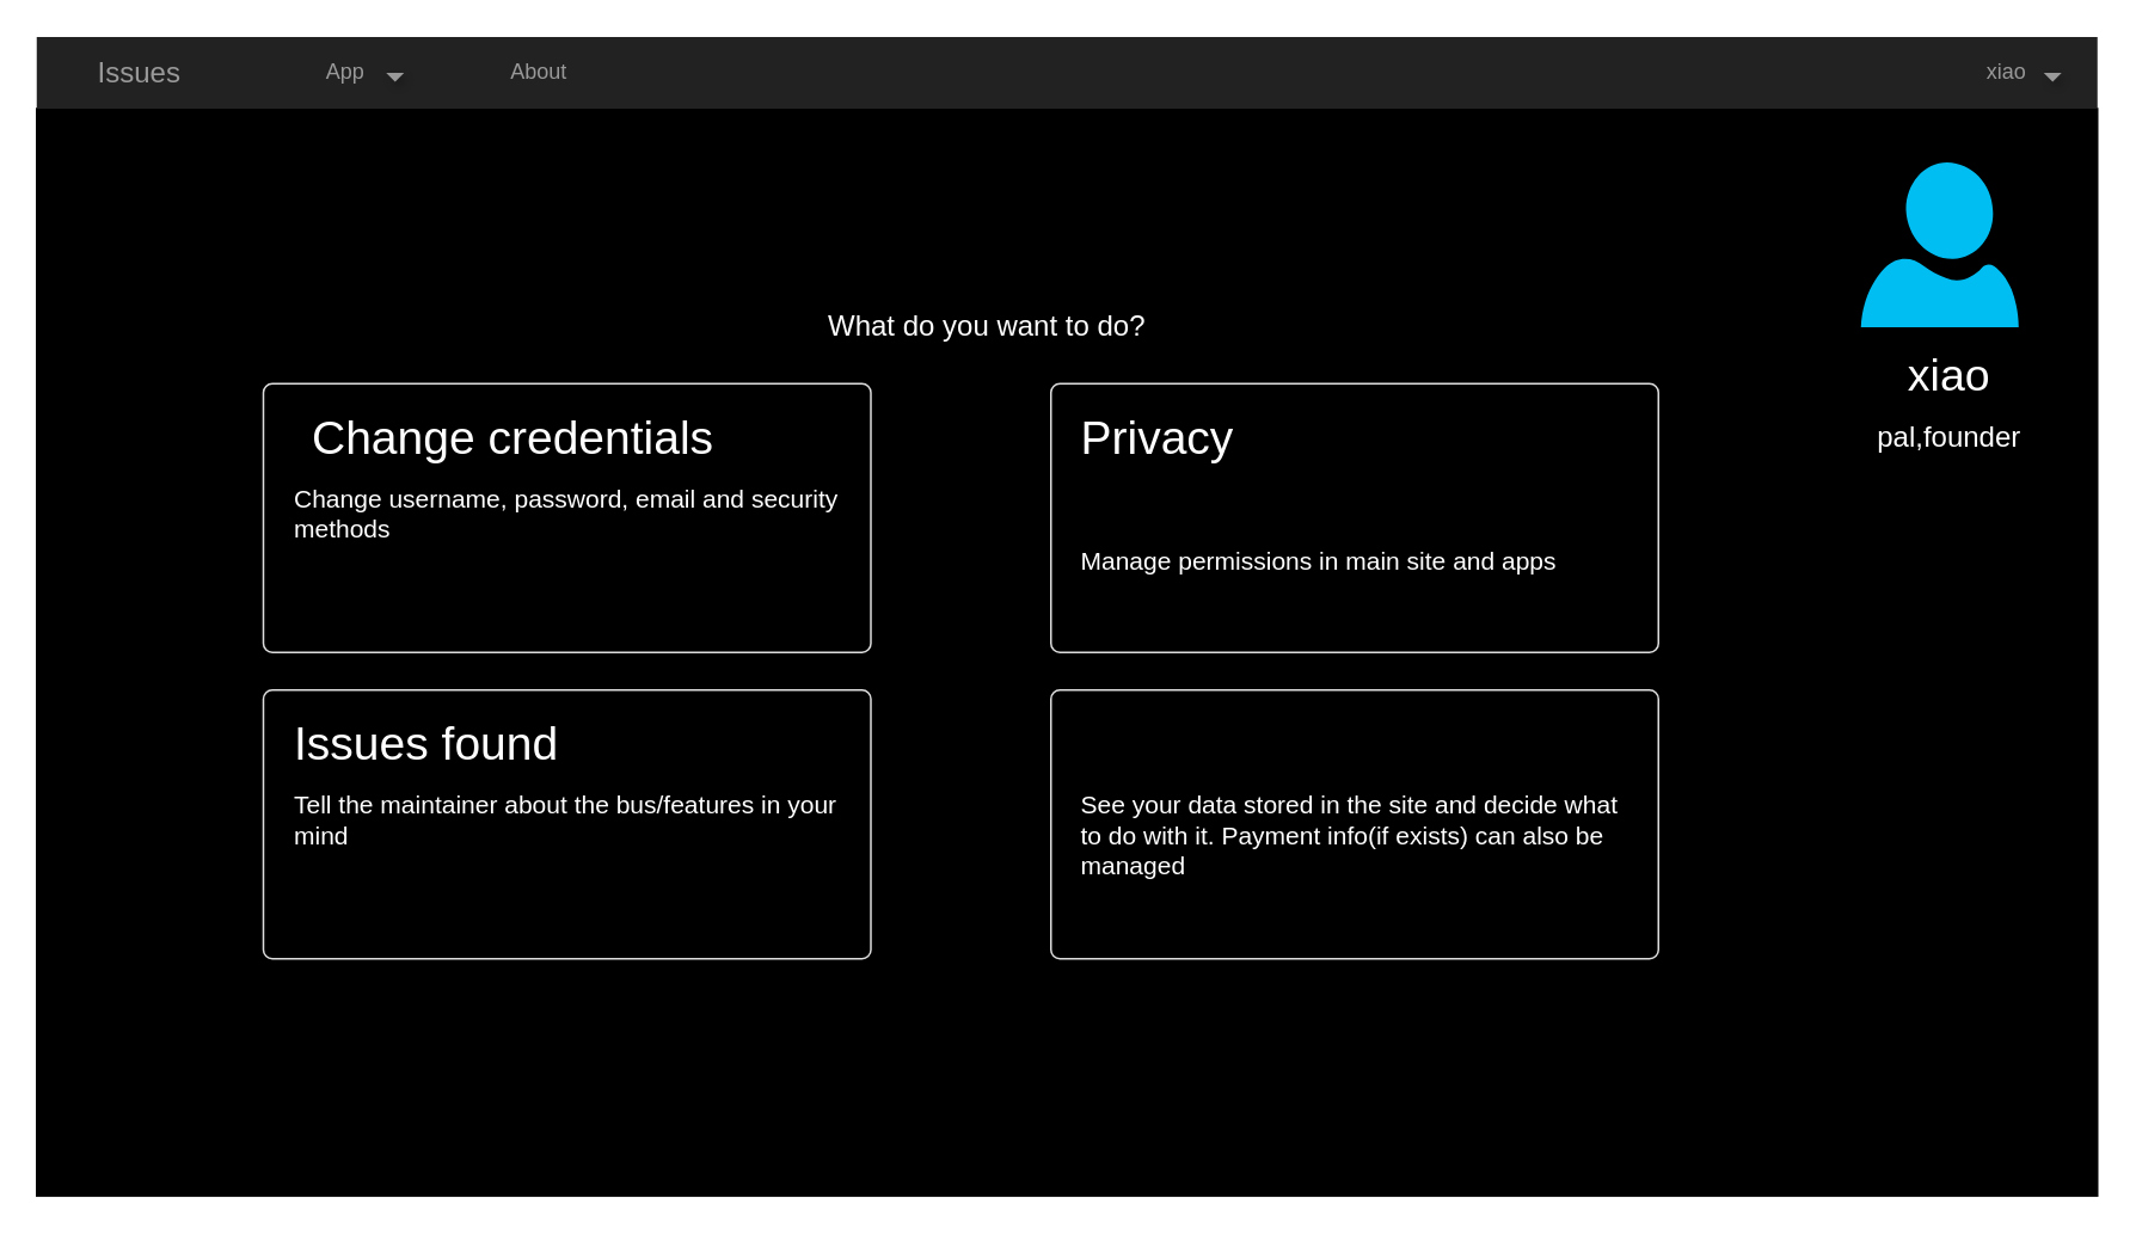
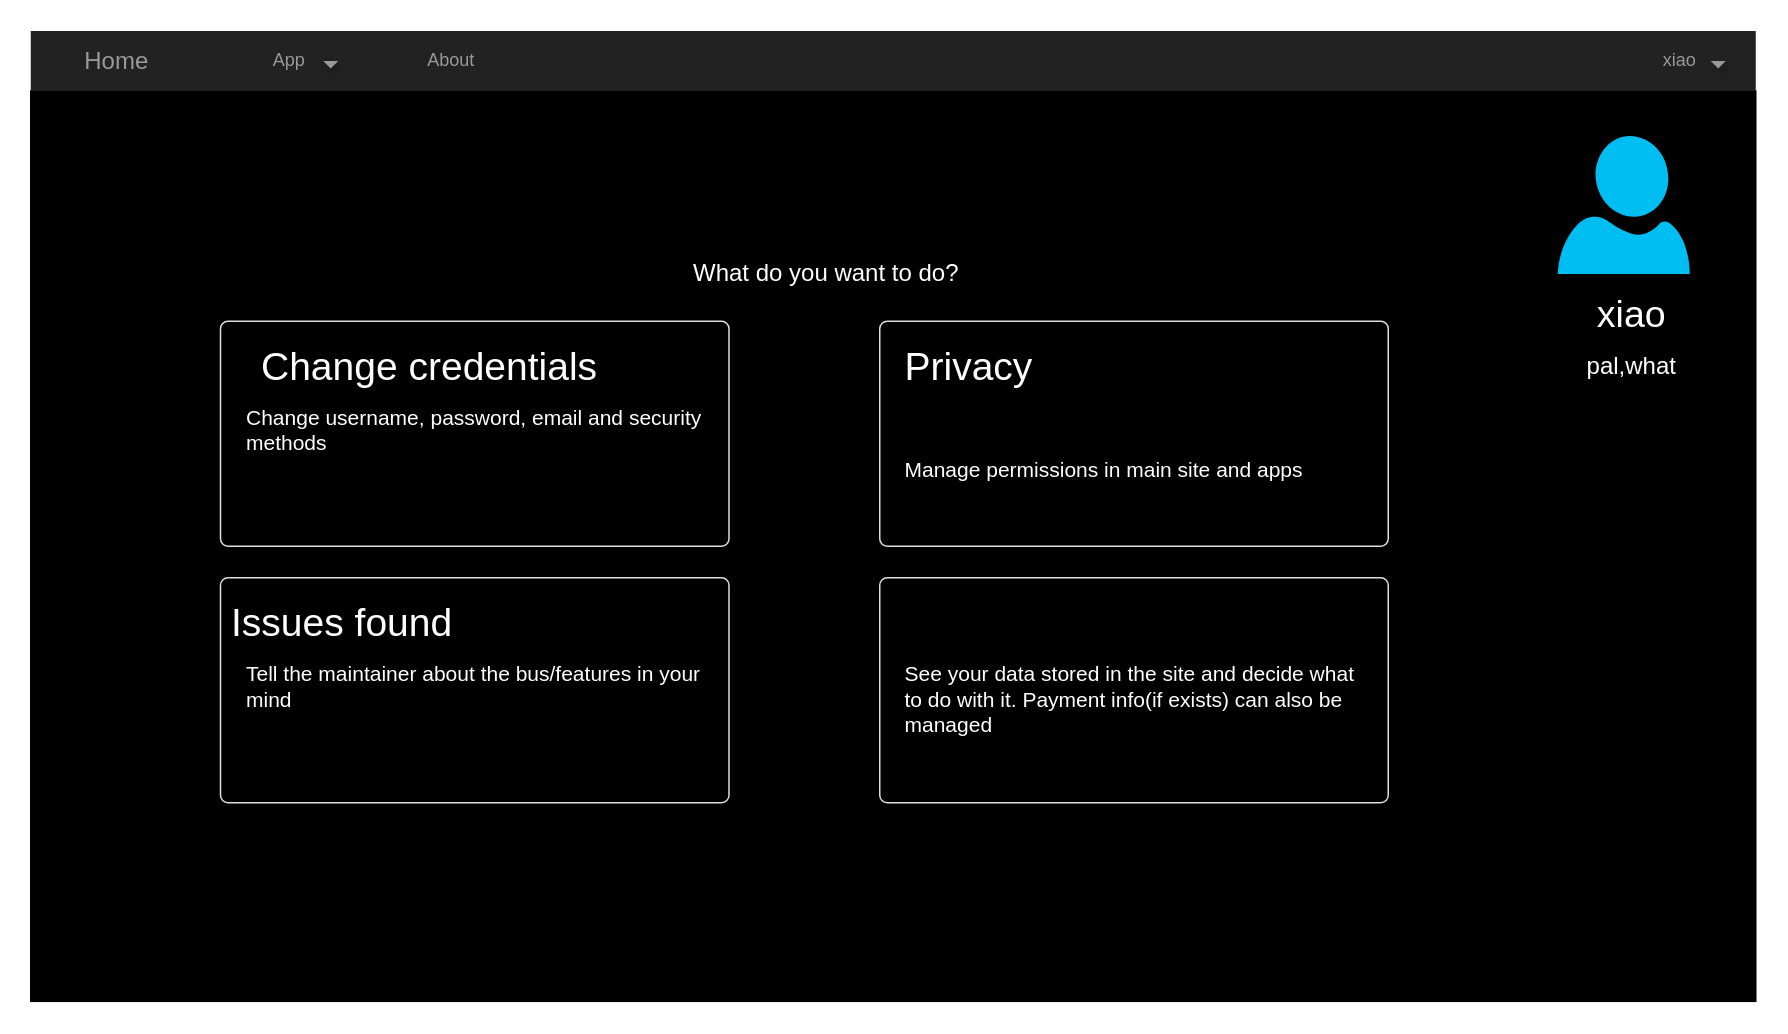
- <mxCell id="4" value="&lt;font style=&quot;font-size: 16px&quot;&gt;Issues&lt;/font&gt;" style="html=1;shadow=0;dashed=0;fillColor=none;strokeColor=none;shape=mxgraph.bootstrap.rect;fontColor=#999999;fontSize=14;whiteSpace=wrap;" parent="3" vertex="1"><mxGeometry width="115" height="40" as="geometry" /></mxCell>
+ <mxCell id="4" value="&lt;font style=&quot;font-size: 16px&quot;&gt;Home&lt;/font&gt;" style="html=1;shadow=0;dashed=0;fillColor=none;strokeColor=none;shape=mxgraph.bootstrap.rect;fontColor=#999999;fontSize=14;whiteSpace=wrap;" parent="3" vertex="1"><mxGeometry width="115" height="40" as="geometry" /></mxCell>
- <mxCell id="12" value="pal,founder" style="html=1;shadow=0;dashed=0;shape=mxgraph.bootstrap.rect;strokeColor=none;fillColor=none;fontSize=16;align=center;spacingLeft=10;fontColor=#FFFFFF;" vertex="1" parent="1"><mxGeometry x="1041" y="225" width="82" height="35" as="geometry" /></mxCell>
+ <mxCell id="12" value="pal,what" style="html=1;shadow=0;dashed=0;shape=mxgraph.bootstrap.rect;strokeColor=none;fillColor=none;fontSize=16;align=center;spacingLeft=10;fontColor=#FFFFFF;" vertex="1" parent="1"><mxGeometry x="1041" y="225" width="82" height="35" as="geometry" /></mxCell>
- <mxCell id="21" value="Issues found" style="html=1;shadow=0;dashed=0;shape=mxgraph.bootstrap.anchor;fontSize=26;align=left;whiteSpace=wrap;labelBackgroundColor=none;fontColor=#FFFFFF;" vertex="1" parent="20"><mxGeometry x="15" y="19" width="308" height="22" as="geometry" /></mxCell>
+ <mxCell id="21" value="Issues found" style="html=1;shadow=0;dashed=0;shape=mxgraph.bootstrap.anchor;fontSize=26;align=left;whiteSpace=wrap;labelBackgroundColor=none;fontColor=#FFFFFF;" vertex="1" parent="20"><mxGeometry x="5" y="19" width="308" height="22" as="geometry" /></mxCell>
